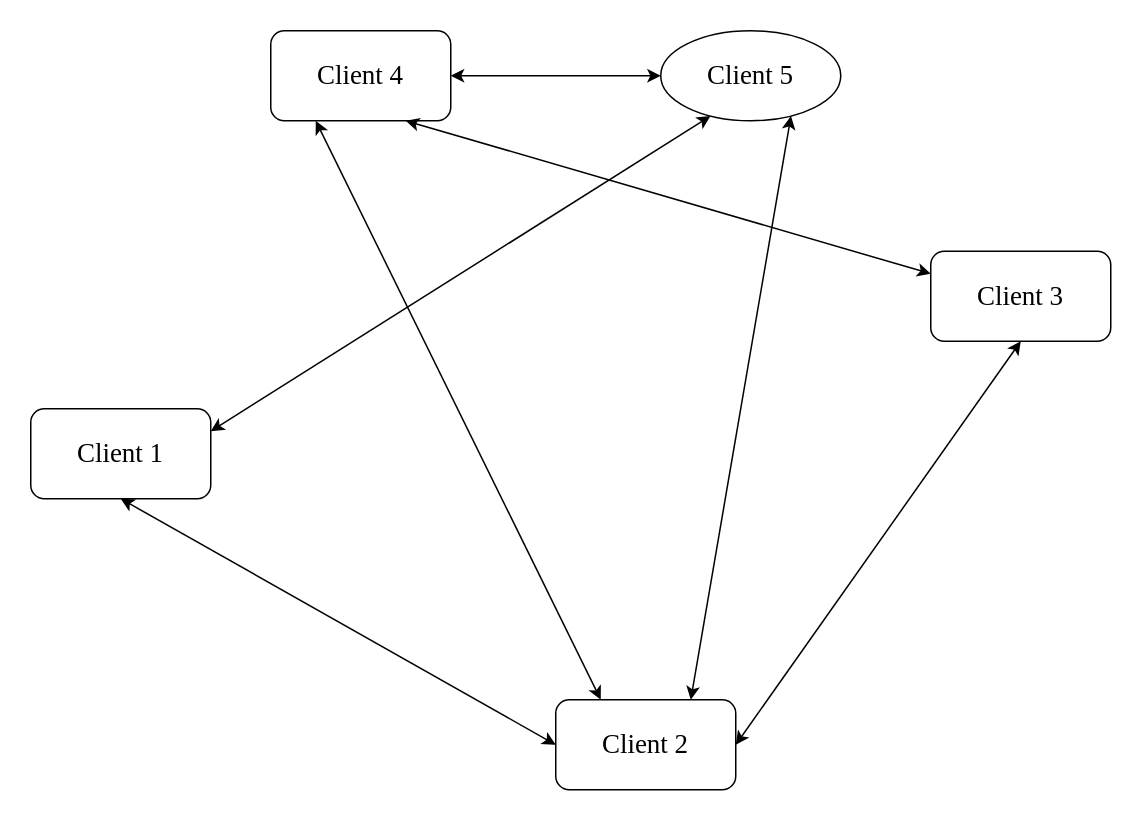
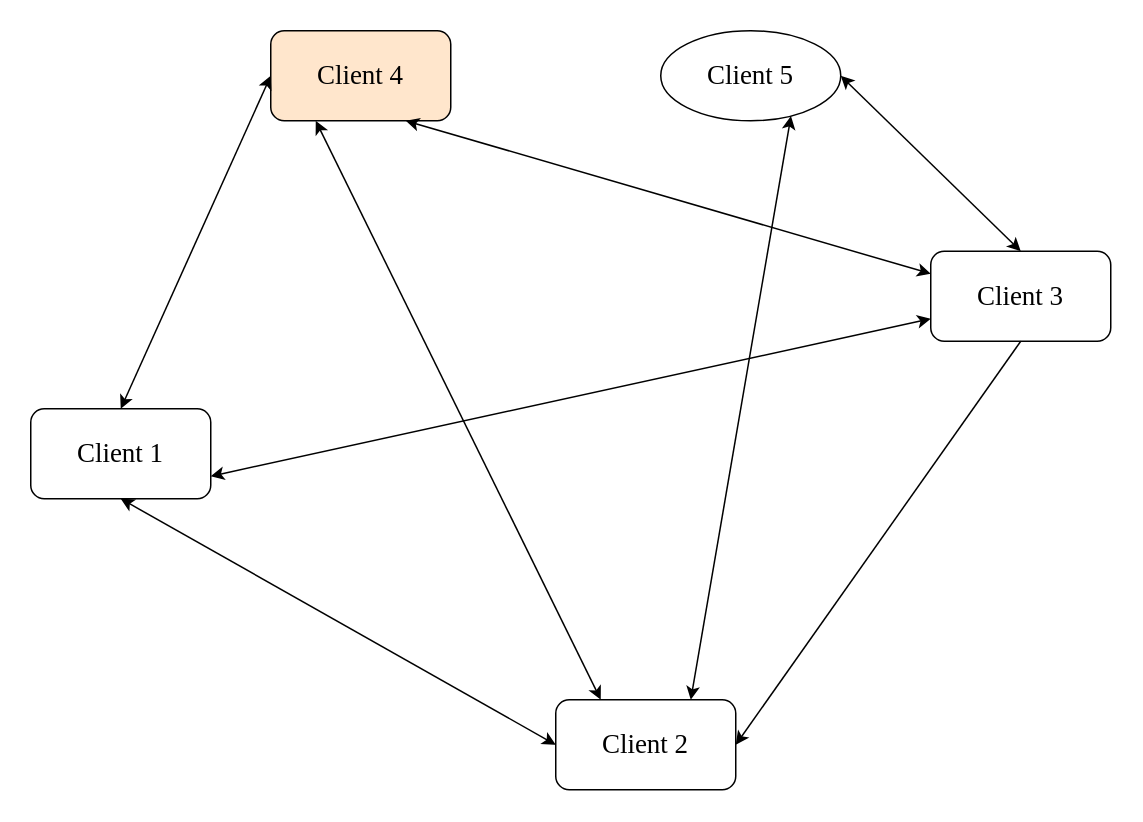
- <mxCell id="4" value="&lt;font style=&quot;font-size: 18px;&quot; face=&quot;Times New Roman&quot;&gt;Client 4&lt;/font&gt;" style="rounded=1;whiteSpace=wrap;html=1;" parent="1" vertex="1"><mxGeometry x="180" y="20" width="120" height="60" as="geometry" /></mxCell>
+ <mxCell id="4" value="&lt;font style=&quot;font-size: 18px;&quot; face=&quot;Times New Roman&quot;&gt;Client 4&lt;/font&gt;" style="rounded=1;whiteSpace=wrap;html=1;fillColor=#ffe6cc;" parent="1" vertex="1"><mxGeometry x="180" y="20" width="120" height="60" as="geometry" /></mxCell>
- <mxCell id="9" value="" style="endArrow=classic;startArrow=classic;html=1;rounded=0;exitX=1;exitY=0.5;exitDx=0;exitDy=0;entryX=0;entryY=0.5;entryDx=0;entryDy=0;" parent="1" source="4" target="3" edge="1"><mxGeometry width="50" height="50" relative="1" as="geometry"><mxPoint x="320" y="120" as="sourcePoint" /><mxPoint x="370" y="70" as="targetPoint" /></mxGeometry></mxCell>
+ <mxCell id="10" value="" style="endArrow=classic;startArrow=classic;html=1;rounded=0;entryX=1;entryY=0.5;entryDx=0;entryDy=0;exitX=0.5;exitY=0;exitDx=0;exitDy=0;" parent="1" source="6" target="3" edge="1"><mxGeometry width="50" height="50" relative="1" as="geometry"><mxPoint x="620" y="157" as="sourcePoint" /><mxPoint x="670" y="107" as="targetPoint" /></mxGeometry></mxCell>
+ <mxCell id="7" value="" style="endArrow=classic;startArrow=classic;html=1;rounded=0;entryX=0;entryY=0.5;entryDx=0;entryDy=0;exitX=0.5;exitY=0;exitDx=0;exitDy=0;" parent="1" source="2" target="4" edge="1"><mxGeometry width="50" height="50" relative="1" as="geometry"><mxPoint x="60" y="292" as="sourcePoint" /><mxPoint x="100" y="252" as="targetPoint" /></mxGeometry></mxCell>
- <mxCell id="12" value="" style="endArrow=classic;startArrow=classic;html=1;rounded=0;exitX=1;exitY=0.25;exitDx=0;exitDy=0;entryX=0.25;entryY=1;entryDx=0;entryDy=0;" parent="1" source="2" target="3" edge="1"><mxGeometry width="50" height="50" relative="1" as="geometry"><mxPoint x="230" y="302" as="sourcePoint" /><mxPoint x="280" y="252" as="targetPoint" /></mxGeometry></mxCell>
- <mxCell id="11" value="" style="endArrow=classic;startArrow=classic;html=1;rounded=0;exitX=1;exitY=0.5;exitDx=0;exitDy=0;entryX=0.5;entryY=1;entryDx=0;entryDy=0;" parent="1" source="5" target="6" edge="1"><mxGeometry width="50" height="50" relative="1" as="geometry"><mxPoint x="460" y="532" as="sourcePoint" /><mxPoint x="510" y="482" as="targetPoint" /></mxGeometry></mxCell>
+ <mxCell id="11" value="" style="endArrow=none;startArrow=classic;html=1;rounded=0;exitX=1;exitY=0.5;exitDx=0;exitDy=0;entryX=0.5;entryY=1;entryDx=0;entryDy=0;" parent="1" source="5" target="6" edge="1"><mxGeometry width="50" height="50" relative="1" as="geometry"><mxPoint x="460" y="532" as="sourcePoint" /><mxPoint x="510" y="482" as="targetPoint" /></mxGeometry></mxCell>
+ <mxCell id="13" value="" style="endArrow=classic;startArrow=classic;html=1;rounded=0;exitX=1;exitY=0.75;exitDx=0;exitDy=0;entryX=0;entryY=0.75;entryDx=0;entryDy=0;" parent="1" source="2" target="6" edge="1"><mxGeometry width="50" height="50" relative="1" as="geometry"><mxPoint x="270" y="342" as="sourcePoint" /><mxPoint x="630" y="202" as="targetPoint" /></mxGeometry></mxCell>
